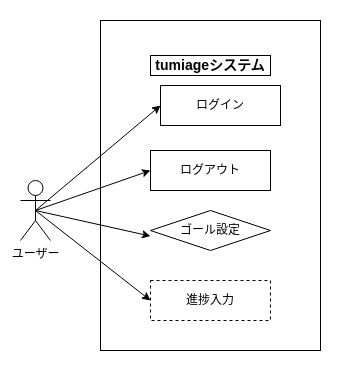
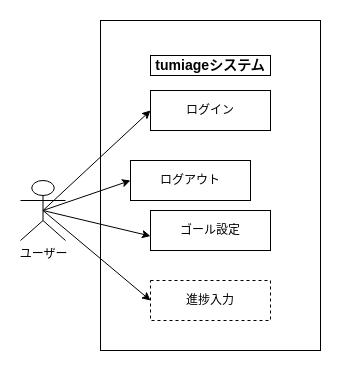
- <mxCell id="10" value="ログイン" style="rounded=0;whiteSpace=wrap;html=1;" vertex="1" parent="1"><mxGeometry x="160" y="85" width="120" height="40" as="geometry" /></mxCell>
+ <mxCell id="10" value="ログイン" style="rounded=0;whiteSpace=wrap;html=1;" vertex="1" parent="1"><mxGeometry x="150" y="90" width="120" height="40" as="geometry" /></mxCell>
- <mxCell id="11" value="ログアウト" style="rounded=0;whiteSpace=wrap;html=1;" vertex="1" parent="1"><mxGeometry x="150" y="150" width="120" height="40" as="geometry" /></mxCell>
+ <mxCell id="11" value="ログアウト" style="rounded=0;whiteSpace=wrap;html=1;" vertex="1" parent="1"><mxGeometry x="130" y="160" width="120" height="40" as="geometry" /></mxCell>
- <mxCell id="6" value="ユーザー" style="shape=umlActor;verticalLabelPosition=bottom;verticalAlign=top;html=1;outlineConnect=0;" parent="1" vertex="1"><mxGeometry x="20" y="180" width="30" height="60" as="geometry" /></mxCell>
+ <mxCell id="6" value="ユーザー" style="shape=umlActor;verticalLabelPosition=bottom;verticalAlign=top;html=1;outlineConnect=0;" parent="1" vertex="1"><mxGeometry x="20" y="180" width="45" height="60" as="geometry" /></mxCell>
- <mxCell id="7" value="ゴール設定" style="rhombus;whiteSpace=wrap;html=1;" parent="1" vertex="1"><mxGeometry x="150" y="210" width="120" height="40" as="geometry" /></mxCell>
+ <mxCell id="7" value="ゴール設定" style="rounded=0;whiteSpace=wrap;html=1;" parent="1" vertex="1"><mxGeometry x="150" y="210" width="120" height="40" as="geometry" /></mxCell>
